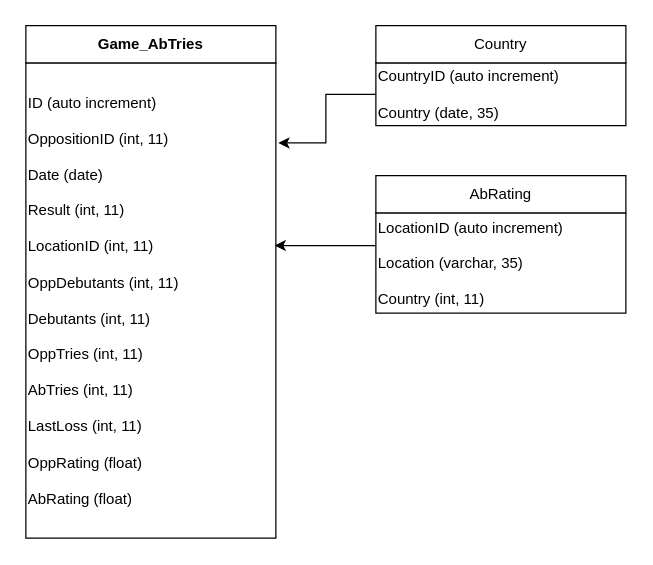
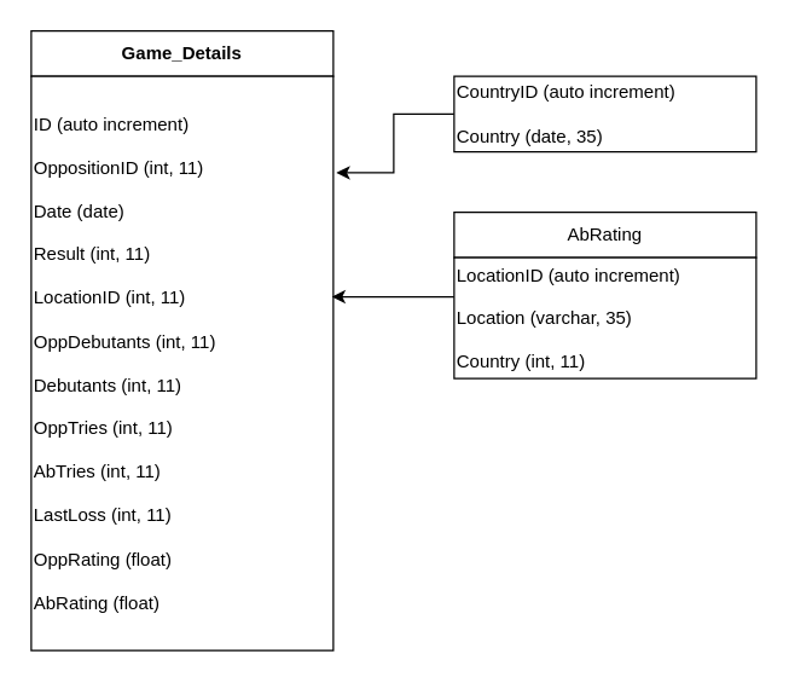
- <mxCell id="2" value="&lt;b&gt;Game_AbTries&lt;/b&gt;" style="rounded=0;whiteSpace=wrap;html=1;" parent="1" vertex="1"><mxGeometry x="20" y="20" width="200" height="30" as="geometry" /></mxCell>
+ <mxCell id="2" value="&lt;b&gt;Game_Details&lt;/b&gt;" style="rounded=0;whiteSpace=wrap;html=1;" parent="1" vertex="1"><mxGeometry x="20" y="20" width="200" height="30" as="geometry" /></mxCell>
- <mxCell id="4" value="Country" style="rounded=0;whiteSpace=wrap;html=1;" parent="1" vertex="1"><mxGeometry x="300" y="20" width="200" height="30" as="geometry" /></mxCell>
